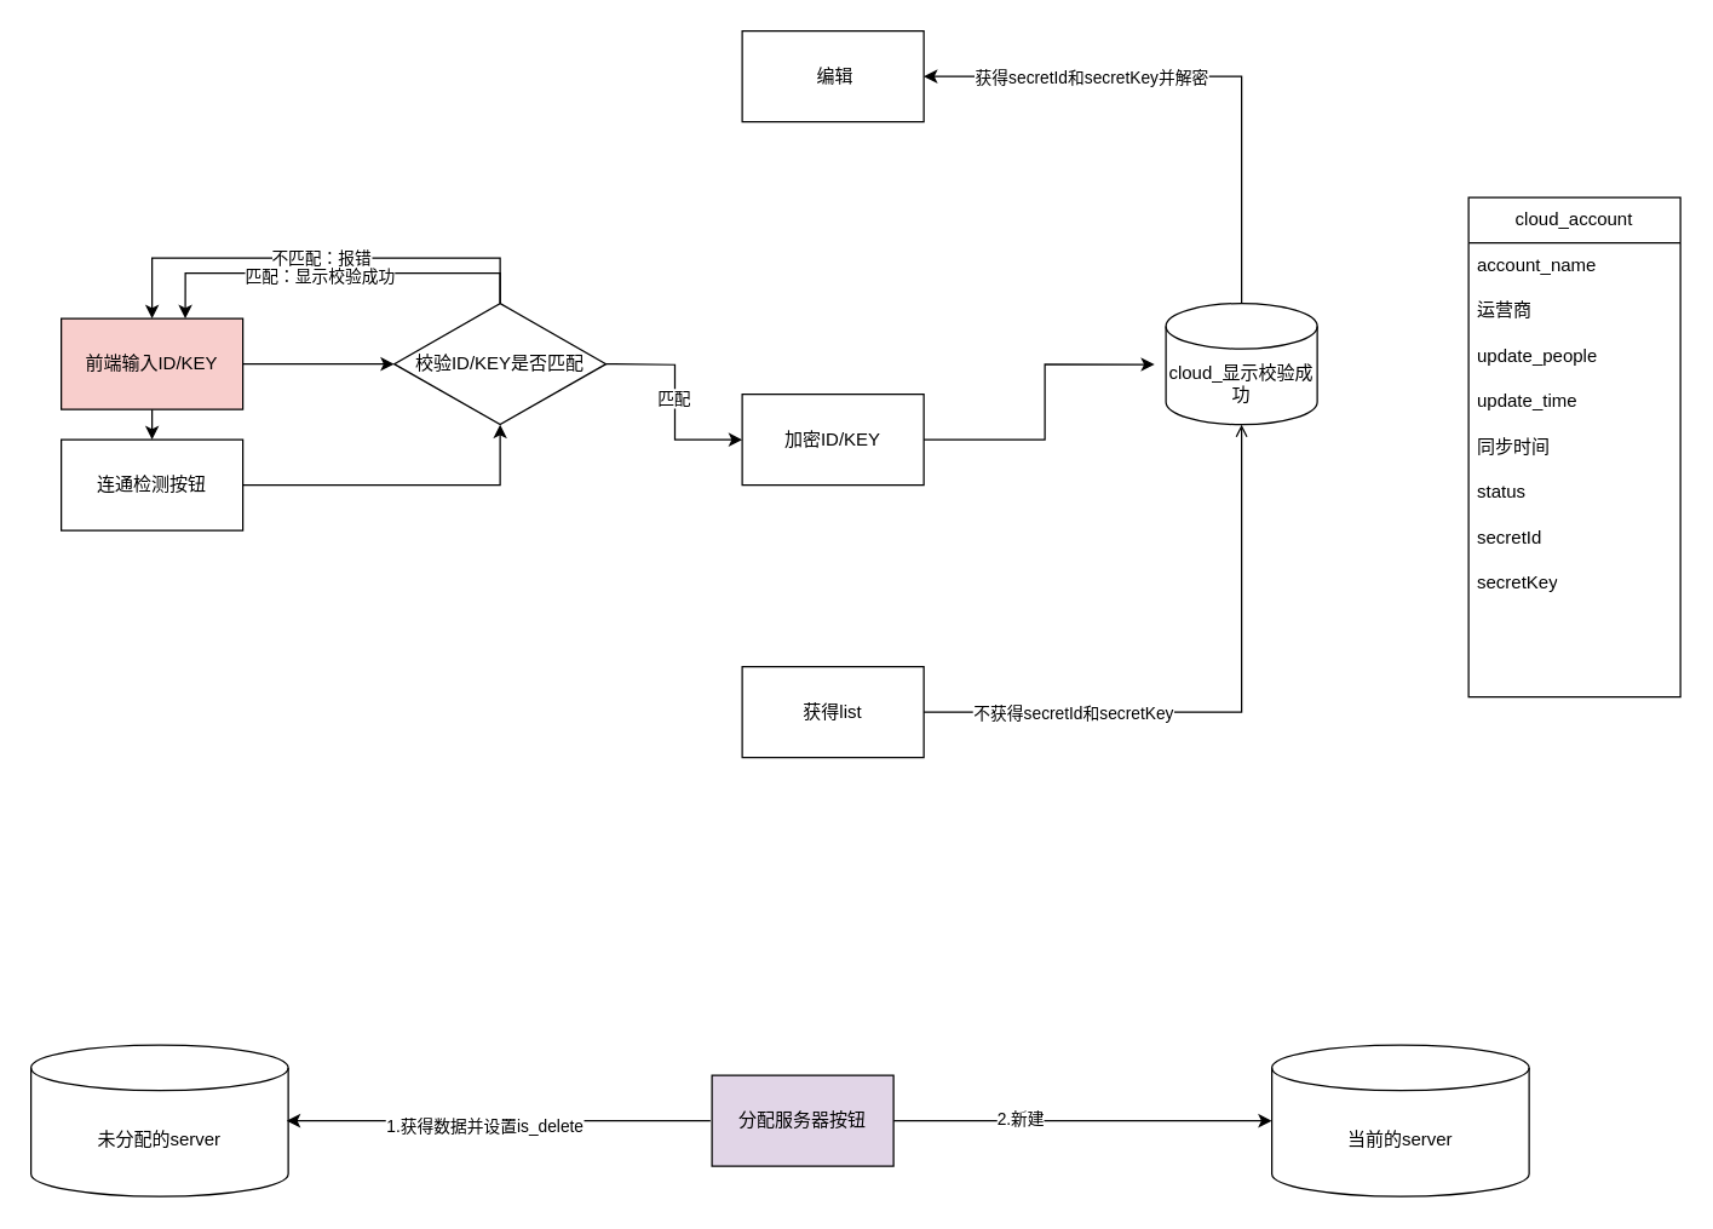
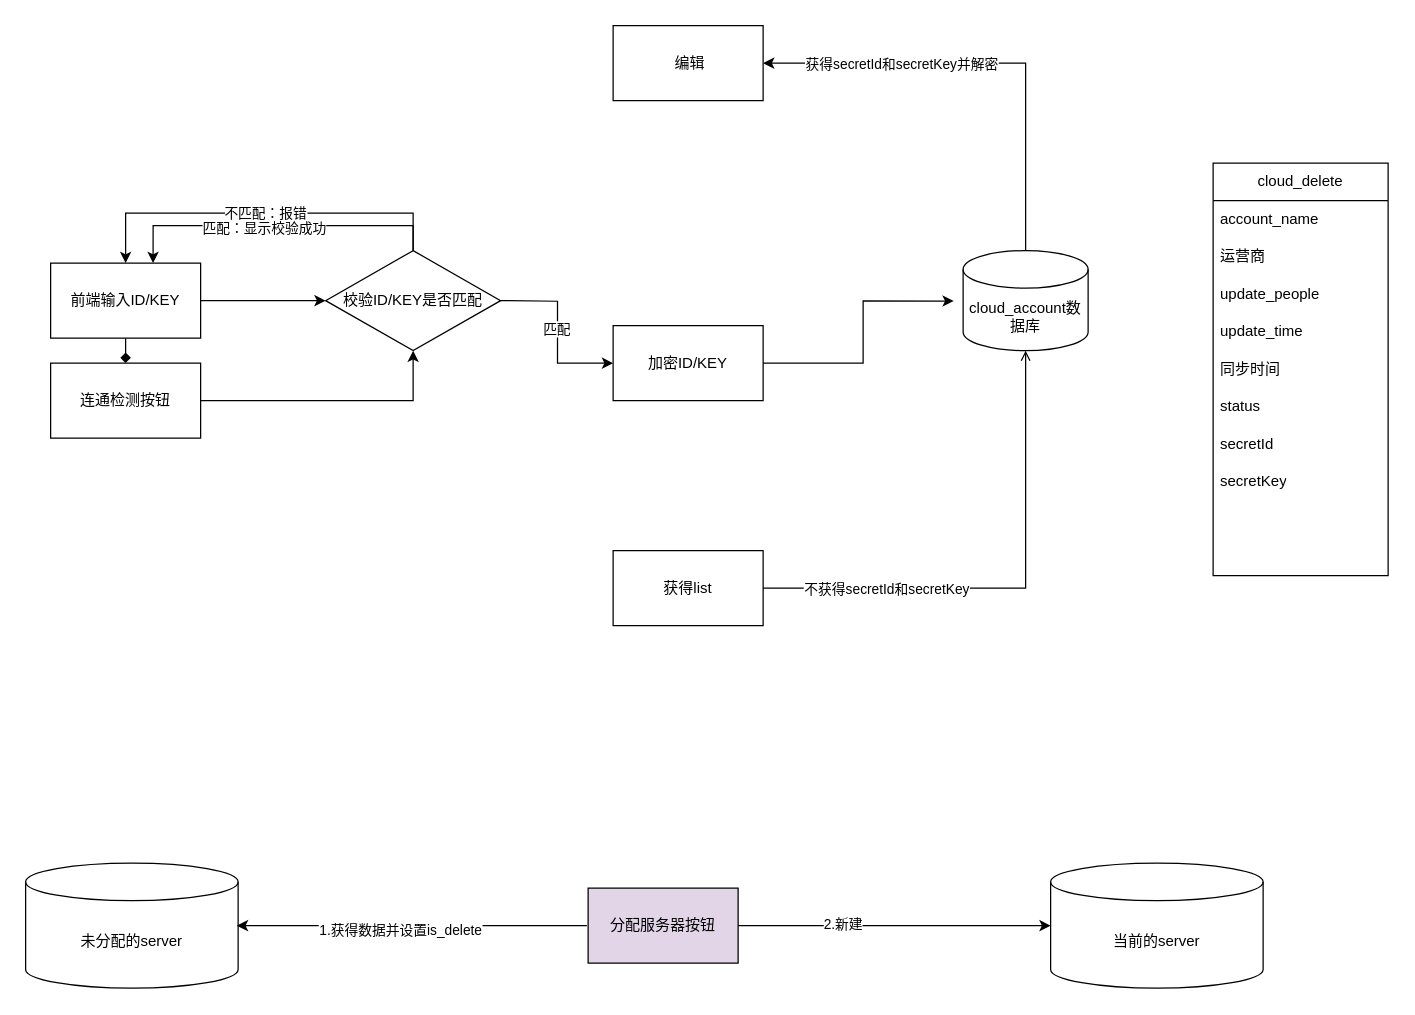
- <mxCell id="22" value="cloud_account" style="swimlane;fontStyle=0;childLayout=stackLayout;horizontal=1;startSize=30;horizontalStack=0;resizeParent=1;resizeParentMax=0;resizeLast=0;collapsible=1;marginBottom=0;whiteSpace=wrap;html=1;" vertex="1" parent="1"><mxGeometry x="970" y="130" width="140" height="330" as="geometry"><mxRectangle x="870" y="140" width="120" height="30" as="alternateBounds" /></mxGeometry></mxCell>
+ <mxCell id="22" value="cloud_delete" style="swimlane;fontStyle=0;childLayout=stackLayout;horizontal=1;startSize=30;horizontalStack=0;resizeParent=1;resizeParentMax=0;resizeLast=0;collapsible=1;marginBottom=0;whiteSpace=wrap;html=1;" vertex="1" parent="1"><mxGeometry x="970" y="130" width="140" height="330" as="geometry"><mxRectangle x="870" y="140" width="120" height="30" as="alternateBounds" /></mxGeometry></mxCell>
- <mxCell id="11" value="前端输入ID/KEY" style="rounded=0;whiteSpace=wrap;html=1;fillColor=#f8cecc;" vertex="1" parent="1"><mxGeometry x="40" y="210" width="120" height="60" as="geometry" /></mxCell>
+ <mxCell id="11" value="前端输入ID/KEY" style="rounded=0;whiteSpace=wrap;html=1;" vertex="1" parent="1"><mxGeometry x="40" y="210" width="120" height="60" as="geometry" /></mxCell>
- <mxCell id="7" value="cloud_显示校验成功" style="shape=cylinder3;whiteSpace=wrap;html=1;boundedLbl=1;backgroundOutline=1;size=15;" vertex="1" parent="1"><mxGeometry x="770" y="200" width="100" height="80" as="geometry" /></mxCell>
+ <mxCell id="7" value="cloud_account数据库" style="shape=cylinder3;whiteSpace=wrap;html=1;boundedLbl=1;backgroundOutline=1;size=15;" vertex="1" parent="1"><mxGeometry x="770" y="200" width="100" height="80" as="geometry" /></mxCell>
- <mxCell id="10" style="edgeStyle=orthogonalEdgeStyle;rounded=0;orthogonalLoop=1;jettySize=auto;html=1;exitX=0.5;exitY=1;exitDx=0;exitDy=0;entryX=0.5;entryY=0;entryDx=0;entryDy=0;" edge="1" parent="1" source="11" target="16"><mxGeometry relative="1" as="geometry" /></mxCell>
+ <mxCell id="10" style="edgeStyle=orthogonalEdgeStyle;rounded=0;orthogonalLoop=1;jettySize=auto;html=1;exitX=0.5;exitY=1;exitDx=0;exitDy=0;entryX=0.5;entryY=0;entryDx=0;entryDy=0;endArrow=diamond;" edge="1" parent="1" source="11" target="16"><mxGeometry relative="1" as="geometry" /></mxCell>
